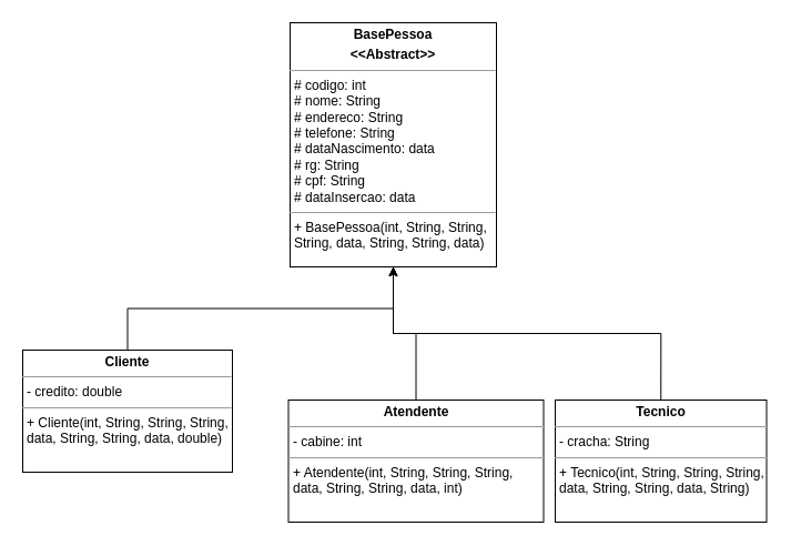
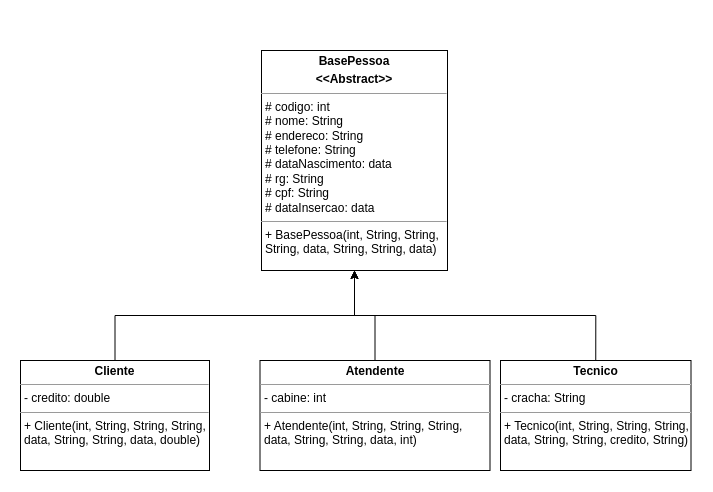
- <mxCell id="2" value="&lt;p style=&quot;margin:0px;margin-top:4px;text-align:center;&quot;&gt;&lt;b&gt;BasePessoa&lt;/b&gt;&lt;/p&gt;&lt;p style=&quot;margin:0px;margin-top:4px;text-align:center;&quot;&gt;&lt;b&gt;&amp;lt;&amp;lt;Abstract&amp;gt;&amp;gt;&lt;/b&gt;&lt;/p&gt;&lt;hr size=&quot;1&quot;&gt;&lt;p style=&quot;margin:0px;margin-left:4px;&quot;&gt;# codigo: int&lt;/p&gt;&lt;p style=&quot;margin:0px;margin-left:4px;&quot;&gt;# nome: String&lt;/p&gt;&lt;p style=&quot;margin:0px;margin-left:4px;&quot;&gt;# endereco: String&lt;/p&gt;&lt;p style=&quot;margin:0px;margin-left:4px;&quot;&gt;# telefone: String&lt;/p&gt;&lt;p style=&quot;margin:0px;margin-left:4px;&quot;&gt;# dataNascimento: data&lt;/p&gt;&lt;p style=&quot;margin:0px;margin-left:4px;&quot;&gt;# rg: String&lt;/p&gt;&lt;p style=&quot;margin:0px;margin-left:4px;&quot;&gt;# cpf: String&lt;/p&gt;&lt;p style=&quot;margin:0px;margin-left:4px;&quot;&gt;# dataInsercao: data&lt;/p&gt;&lt;hr size=&quot;1&quot;&gt;&lt;p style=&quot;margin:0px;margin-left:4px;&quot;&gt;+ BasePessoa(int, String, String, String, data, String, String, data)&lt;/p&gt;" style="verticalAlign=top;align=left;overflow=fill;fontSize=12;fontFamily=Helvetica;html=1;whiteSpace=wrap;" vertex="1" parent="1"><mxGeometry x="261" y="20" width="186" height="220" as="geometry" /></mxCell>
+ <mxCell id="2" value="&lt;p style=&quot;margin:0px;margin-top:4px;text-align:center;&quot;&gt;&lt;b&gt;BasePessoa&lt;/b&gt;&lt;/p&gt;&lt;p style=&quot;margin:0px;margin-top:4px;text-align:center;&quot;&gt;&lt;b&gt;&amp;lt;&amp;lt;Abstract&amp;gt;&amp;gt;&lt;/b&gt;&lt;/p&gt;&lt;hr size=&quot;1&quot;&gt;&lt;p style=&quot;margin:0px;margin-left:4px;&quot;&gt;# codigo: int&lt;/p&gt;&lt;p style=&quot;margin:0px;margin-left:4px;&quot;&gt;# nome: String&lt;/p&gt;&lt;p style=&quot;margin:0px;margin-left:4px;&quot;&gt;# endereco: String&lt;/p&gt;&lt;p style=&quot;margin:0px;margin-left:4px;&quot;&gt;# telefone: String&lt;/p&gt;&lt;p style=&quot;margin:0px;margin-left:4px;&quot;&gt;# dataNascimento: data&lt;/p&gt;&lt;p style=&quot;margin:0px;margin-left:4px;&quot;&gt;# rg: String&lt;/p&gt;&lt;p style=&quot;margin:0px;margin-left:4px;&quot;&gt;# cpf: String&lt;/p&gt;&lt;p style=&quot;margin:0px;margin-left:4px;&quot;&gt;# dataInsercao: data&lt;/p&gt;&lt;hr size=&quot;1&quot;&gt;&lt;p style=&quot;margin:0px;margin-left:4px;&quot;&gt;+ BasePessoa(int, String, String, String, data, String, String, data)&lt;/p&gt;" style="verticalAlign=top;align=left;overflow=fill;fontSize=12;fontFamily=Helvetica;html=1;whiteSpace=wrap;" vertex="1" parent="1"><mxGeometry x="261" y="50" width="186" height="220" as="geometry" /></mxCell>
- <mxCell id="4" value="&lt;p style=&quot;margin:0px;margin-top:4px;text-align:center;&quot;&gt;&lt;b&gt;Cliente&lt;/b&gt;&lt;/p&gt;&lt;hr size=&quot;1&quot;&gt;&lt;p style=&quot;margin:0px;margin-left:4px;&quot;&gt;- credito: double&lt;/p&gt;&lt;hr size=&quot;1&quot;&gt;&lt;p style=&quot;margin:0px;margin-left:4px;&quot;&gt;+ Cliente(int, String, String, String, data, String, String, data, double)&lt;/p&gt;" style="verticalAlign=top;align=left;overflow=fill;fontSize=12;fontFamily=Helvetica;html=1;whiteSpace=wrap;" vertex="1" parent="1"><mxGeometry x="20" y="315" width="189" height="110" as="geometry" /></mxCell>
+ <mxCell id="4" value="&lt;p style=&quot;margin:0px;margin-top:4px;text-align:center;&quot;&gt;&lt;b&gt;Cliente&lt;/b&gt;&lt;/p&gt;&lt;hr size=&quot;1&quot;&gt;&lt;p style=&quot;margin:0px;margin-left:4px;&quot;&gt;- credito: double&lt;/p&gt;&lt;hr size=&quot;1&quot;&gt;&lt;p style=&quot;margin:0px;margin-left:4px;&quot;&gt;+ Cliente(int, String, String, String, data, String, String, data, double)&lt;/p&gt;" style="verticalAlign=top;align=left;overflow=fill;fontSize=12;fontFamily=Helvetica;html=1;whiteSpace=wrap;" vertex="1" parent="1"><mxGeometry x="20" y="360" width="189" height="110" as="geometry" /></mxCell>
- <mxCell id="8" value="&lt;p style=&quot;margin:0px;margin-top:4px;text-align:center;&quot;&gt;&lt;b&gt;Tecnico&lt;/b&gt;&lt;/p&gt;&lt;hr size=&quot;1&quot;&gt;&lt;p style=&quot;margin:0px;margin-left:4px;&quot;&gt;- cracha: String&lt;/p&gt;&lt;hr size=&quot;1&quot;&gt;&lt;p style=&quot;margin:0px;margin-left:4px;&quot;&gt;+ Tecnico(int, String, String, String, data, String, String, data, String)&lt;/p&gt;" style="verticalAlign=top;align=left;overflow=fill;fontSize=12;fontFamily=Helvetica;html=1;whiteSpace=wrap;" vertex="1" parent="1"><mxGeometry x="500" y="360" width="190.5" height="110" as="geometry" /></mxCell>
+ <mxCell id="8" value="&lt;p style=&quot;margin:0px;margin-top:4px;text-align:center;&quot;&gt;&lt;b&gt;Tecnico&lt;/b&gt;&lt;/p&gt;&lt;hr size=&quot;1&quot;&gt;&lt;p style=&quot;margin:0px;margin-left:4px;&quot;&gt;- cracha: String&lt;/p&gt;&lt;hr size=&quot;1&quot;&gt;&lt;p style=&quot;margin:0px;margin-left:4px;&quot;&gt;+ Tecnico(int, String, String, String, data, String, String, credito, String)&lt;/p&gt;" style="verticalAlign=top;align=left;overflow=fill;fontSize=12;fontFamily=Helvetica;html=1;whiteSpace=wrap;" vertex="1" parent="1"><mxGeometry x="500" y="360" width="190.5" height="110" as="geometry" /></mxCell>
